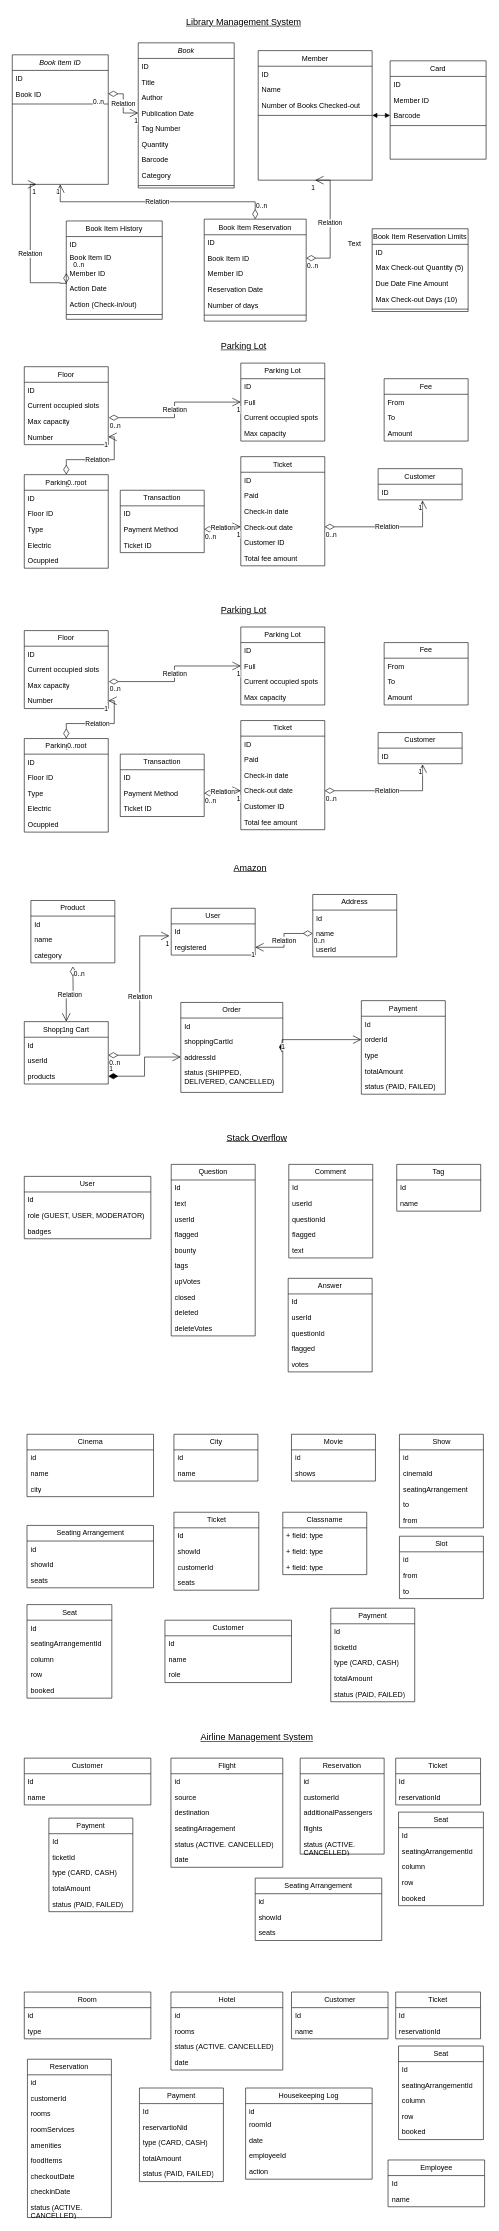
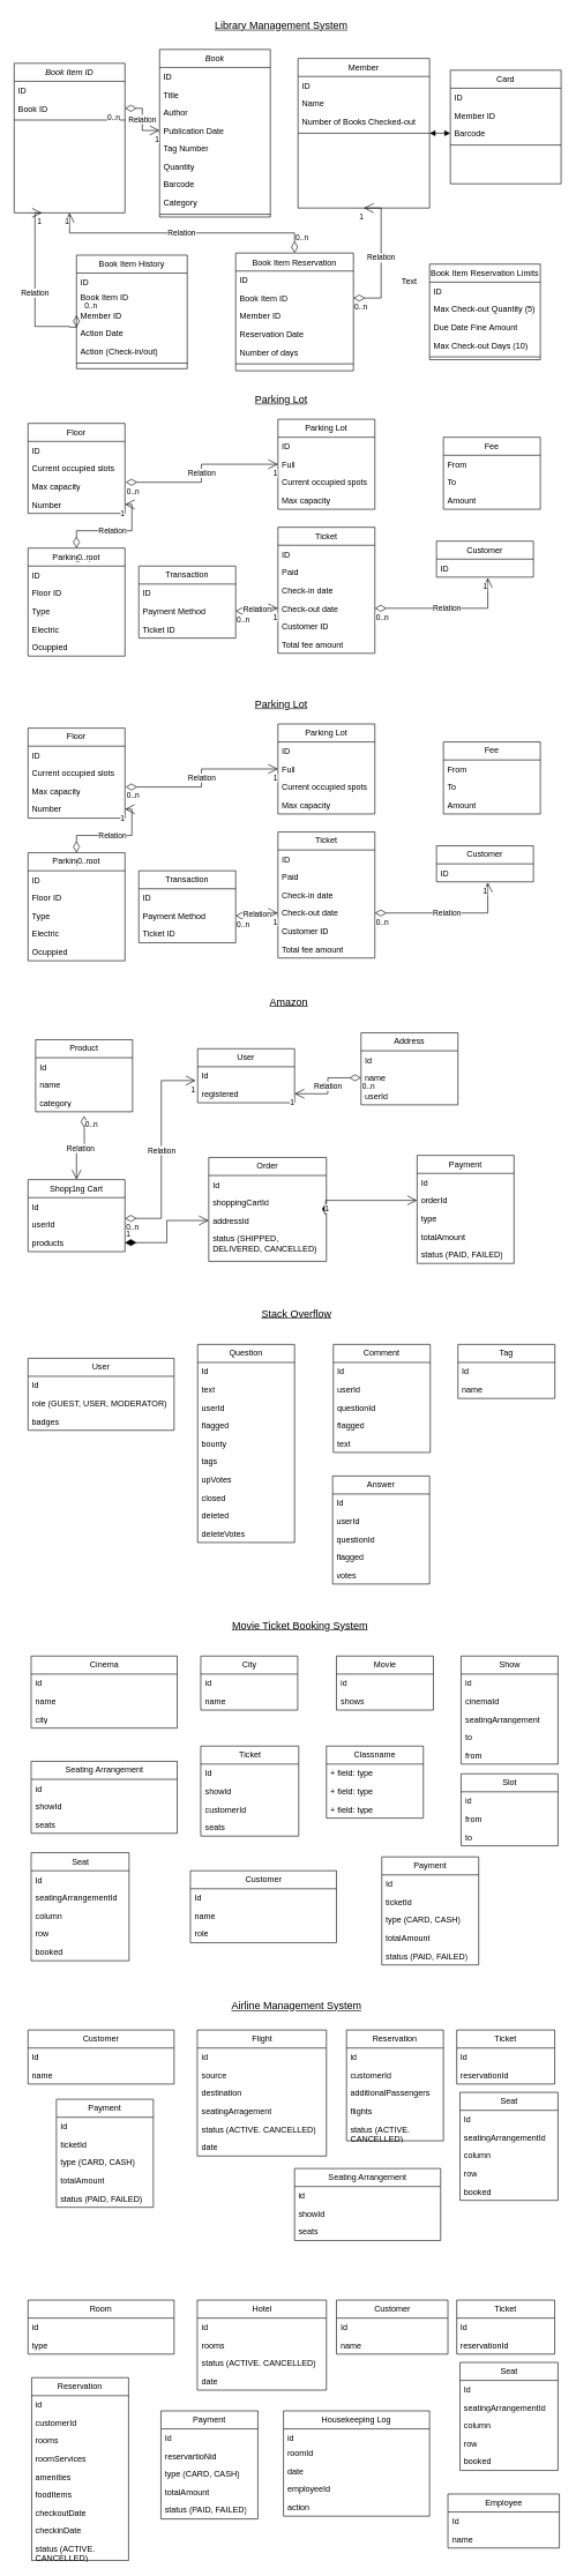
+ <mxCell id="222" value="Movie Ticket Booking System" style="text;html=1;strokeColor=none;fillColor=none;align=center;verticalAlign=middle;whiteSpace=wrap;rounded=0;fontSize=15;fontStyle=4" vertex="1" parent="1"><mxGeometry x="247.5" y="2330" width="370" height="30" as="geometry" /></mxCell>
